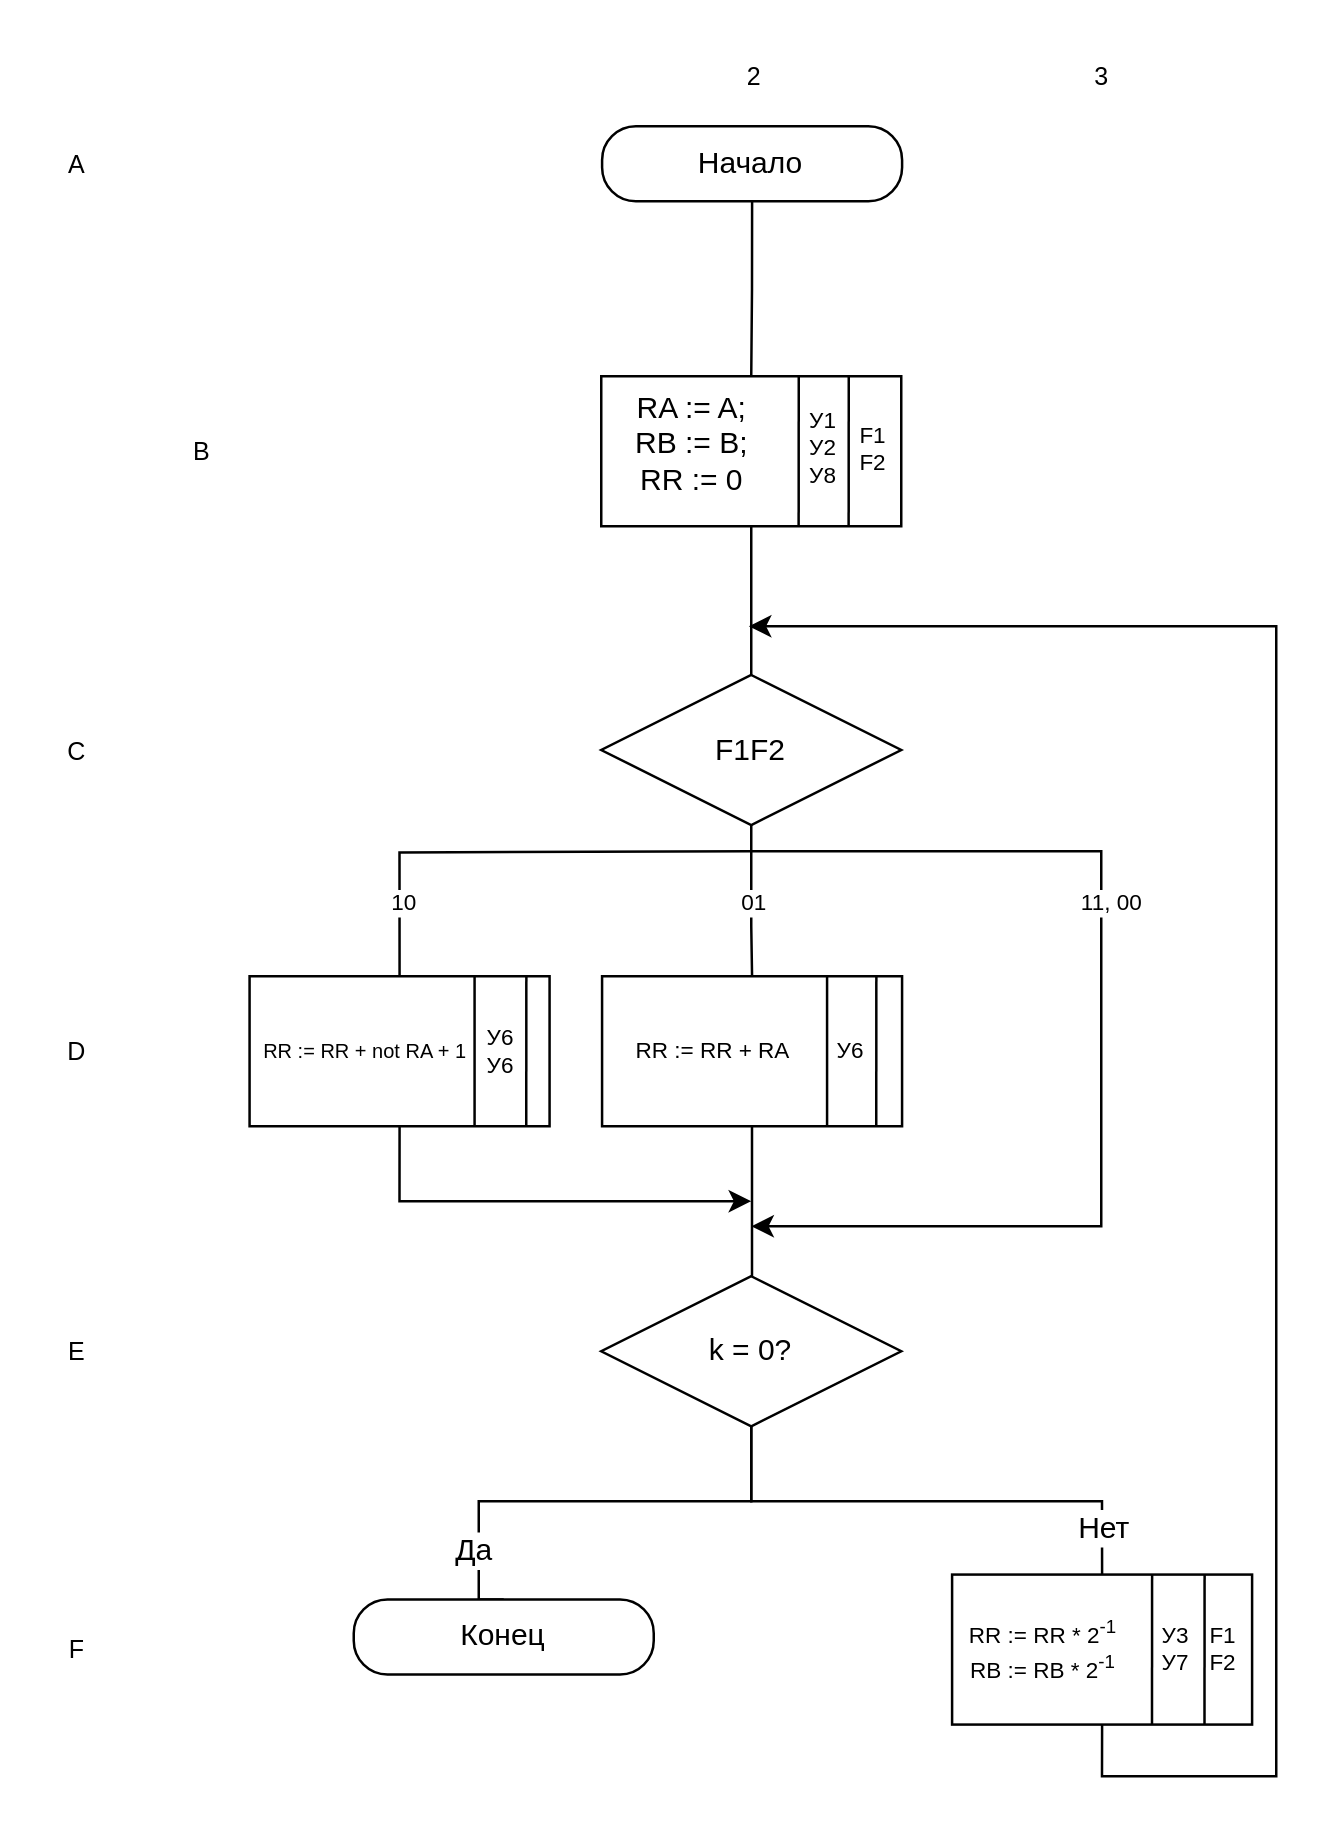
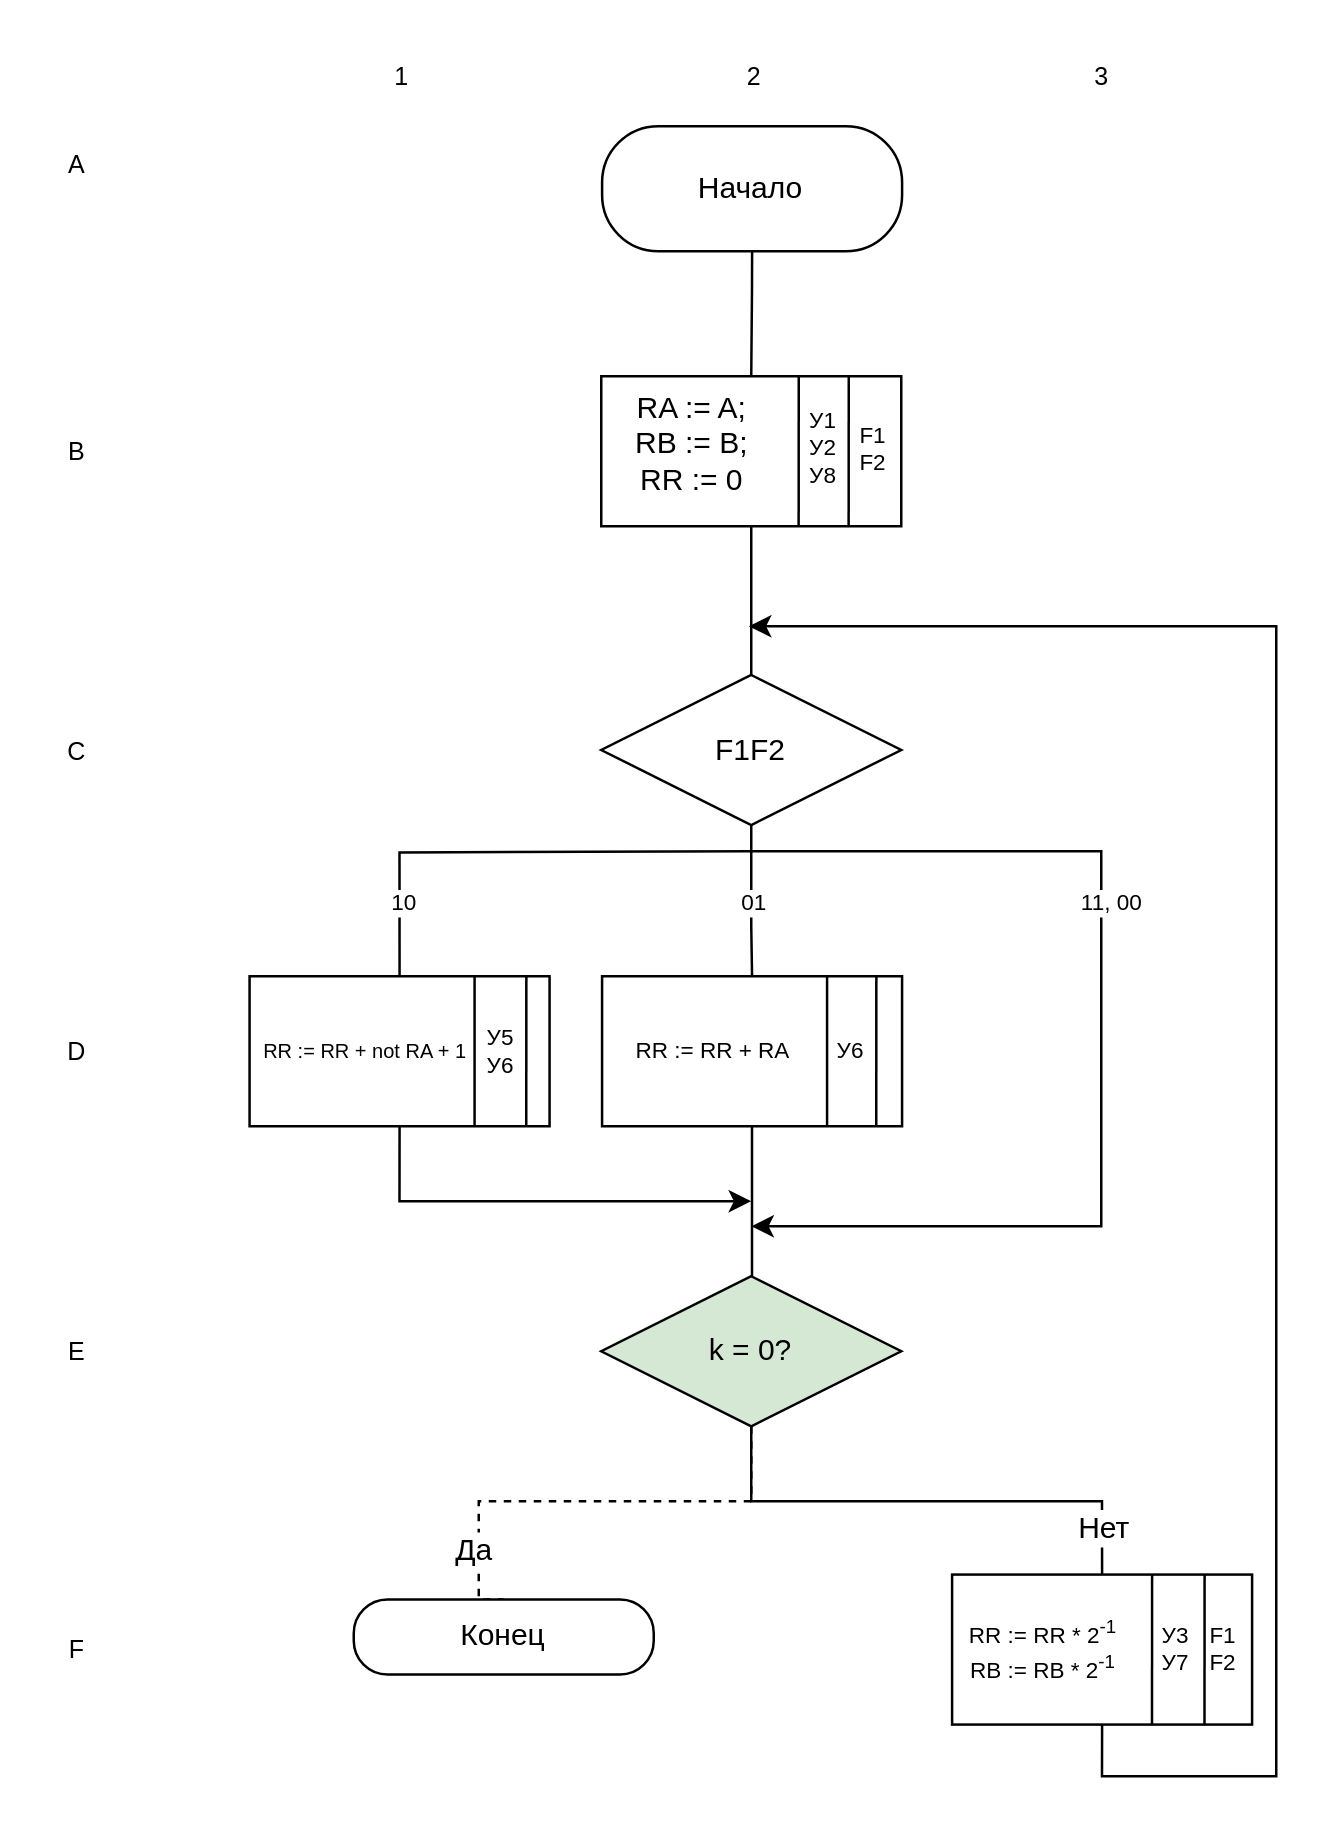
+ <mxCell id="33" value="1" style="text;html=1;align=center;verticalAlign=middle;resizable=0;points=[];autosize=1;fontSize=10;" parent="1" vertex="1"><mxGeometry x="149.67" y="20" width="20" height="20" as="geometry" /></mxCell>
- <mxCell id="8" value="Начало" style="rounded=1;whiteSpace=wrap;html=1;imageHeight=24;arcSize=45;" parent="1" vertex="1"><mxGeometry x="240.34" y="50" width="120" height="30" as="geometry" /></mxCell>
+ <mxCell id="8" value="Начало" style="rounded=1;whiteSpace=wrap;html=1;imageHeight=24;arcSize=45;" parent="1" vertex="1"><mxGeometry x="240.34" y="50" width="120" height="50" as="geometry" /></mxCell>
- <mxCell id="37" value="B" style="text;html=1;align=center;verticalAlign=middle;resizable=0;points=[];autosize=1;fontSize=10;" parent="1" vertex="1"><mxGeometry x="70" y="170" width="20" height="20" as="geometry" /></mxCell>
+ <mxCell id="37" value="B" style="text;html=1;align=center;verticalAlign=middle;resizable=0;points=[];autosize=1;fontSize=10;" parent="1" vertex="1"><mxGeometry x="20" y="170" width="20" height="20" as="geometry" /></mxCell>
- <mxCell id="32" value="У6&lt;br&gt;У6" style="text;html=1;strokeColor=none;fillColor=none;align=center;verticalAlign=middle;whiteSpace=wrap;rounded=0;fontSize=9;" parent="1" vertex="1"><mxGeometry x="195" y="410" width="10" height="20" as="geometry" /></mxCell>
+ <mxCell id="32" value="У5&lt;br&gt;У6" style="text;html=1;strokeColor=none;fillColor=none;align=center;verticalAlign=middle;whiteSpace=wrap;rounded=0;fontSize=9;" parent="1" vertex="1"><mxGeometry x="195" y="410" width="10" height="20" as="geometry" /></mxCell>
- <mxCell id="6" value="k = 0?" style="rhombus;whiteSpace=wrap;html=1;" parent="1" vertex="1"><mxGeometry x="240" y="510" width="120" height="60" as="geometry" /></mxCell>
+ <mxCell id="6" value="k = 0?" style="rhombus;whiteSpace=wrap;html=1;fillColor=#d5e8d4;" parent="1" vertex="1"><mxGeometry x="240" y="510" width="120" height="60" as="geometry" /></mxCell>
- <mxCell id="2" style="edgeStyle=orthogonalEdgeStyle;rounded=0;orthogonalLoop=1;jettySize=auto;html=1;exitX=0.5;exitY=1;exitDx=0;exitDy=0;fontSize=9;entryX=0.5;entryY=0;entryDx=0;entryDy=0;endArrow=none;endFill=0;" parent="1" source="6" target="42" edge="1"><mxGeometry relative="1" as="geometry"><mxPoint x="320" y="690" as="targetPoint" /><Array as="points"><mxPoint x="300" y="600" /><mxPoint x="191" y="600" /></Array></mxGeometry></mxCell>
+ <mxCell id="2" style="edgeStyle=orthogonalEdgeStyle;rounded=0;orthogonalLoop=1;jettySize=auto;html=1;exitX=0.5;exitY=1;exitDx=0;exitDy=0;fontSize=9;entryX=0.5;entryY=0;entryDx=0;entryDy=0;endArrow=none;endFill=0;dashed=1;" parent="1" source="6" target="42" edge="1"><mxGeometry relative="1" as="geometry"><mxPoint x="320" y="690" as="targetPoint" /><Array as="points"><mxPoint x="300" y="600" /><mxPoint x="191" y="600" /></Array></mxGeometry></mxCell>
